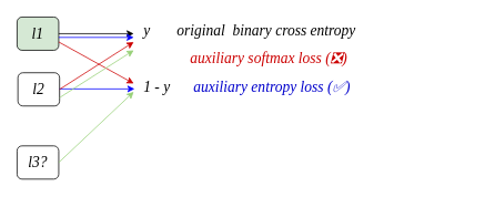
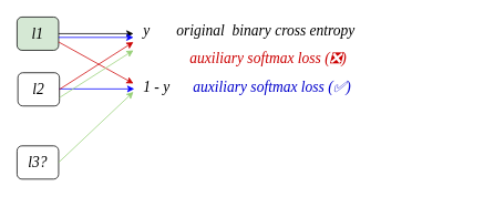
- <mxCell id="10" value="&lt;font color=&quot;#0000cc&quot; face=&quot;Georgia&quot;&gt;&lt;span style=&quot;font-size: 18px;&quot;&gt;&lt;i&gt;auxiliary entropy loss (✅)&lt;/i&gt;&lt;/span&gt;&lt;/font&gt;" style="text;whiteSpace=wrap;html=1;" parent="1" vertex="1"><mxGeometry x="230" y="87" width="330" height="50" as="geometry" /></mxCell>
+ <mxCell id="10" value="&lt;font color=&quot;#0000cc&quot; face=&quot;Georgia&quot;&gt;&lt;span style=&quot;font-size: 18px;&quot;&gt;&lt;i&gt;auxiliary softmax loss (✅)&lt;/i&gt;&lt;/span&gt;&lt;/font&gt;" style="text;whiteSpace=wrap;html=1;" parent="1" vertex="1"><mxGeometry x="230" y="87" width="330" height="50" as="geometry" /></mxCell>
